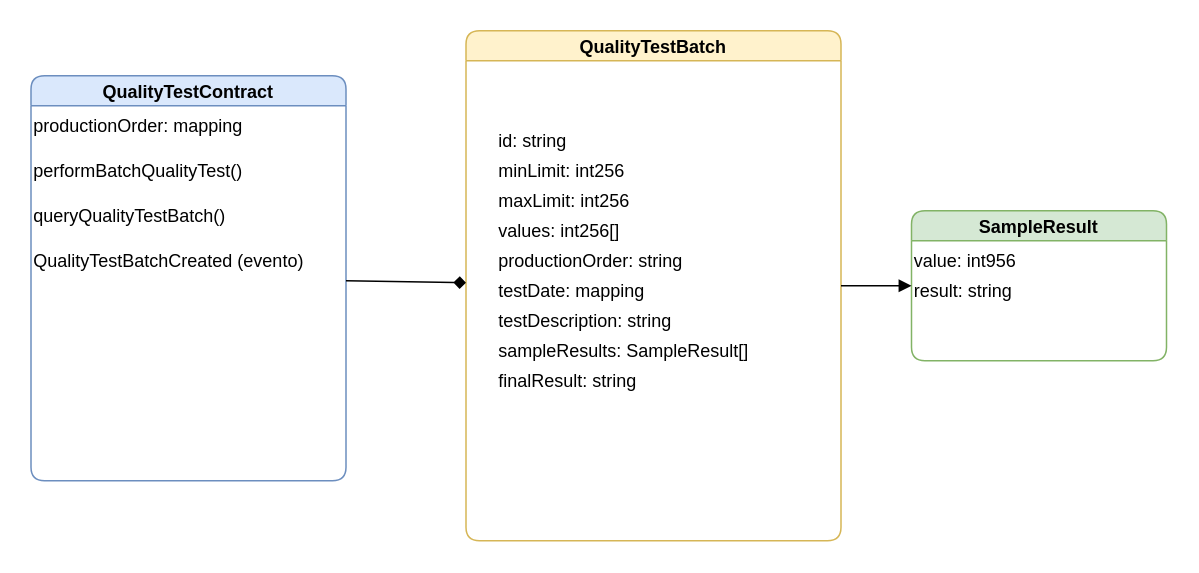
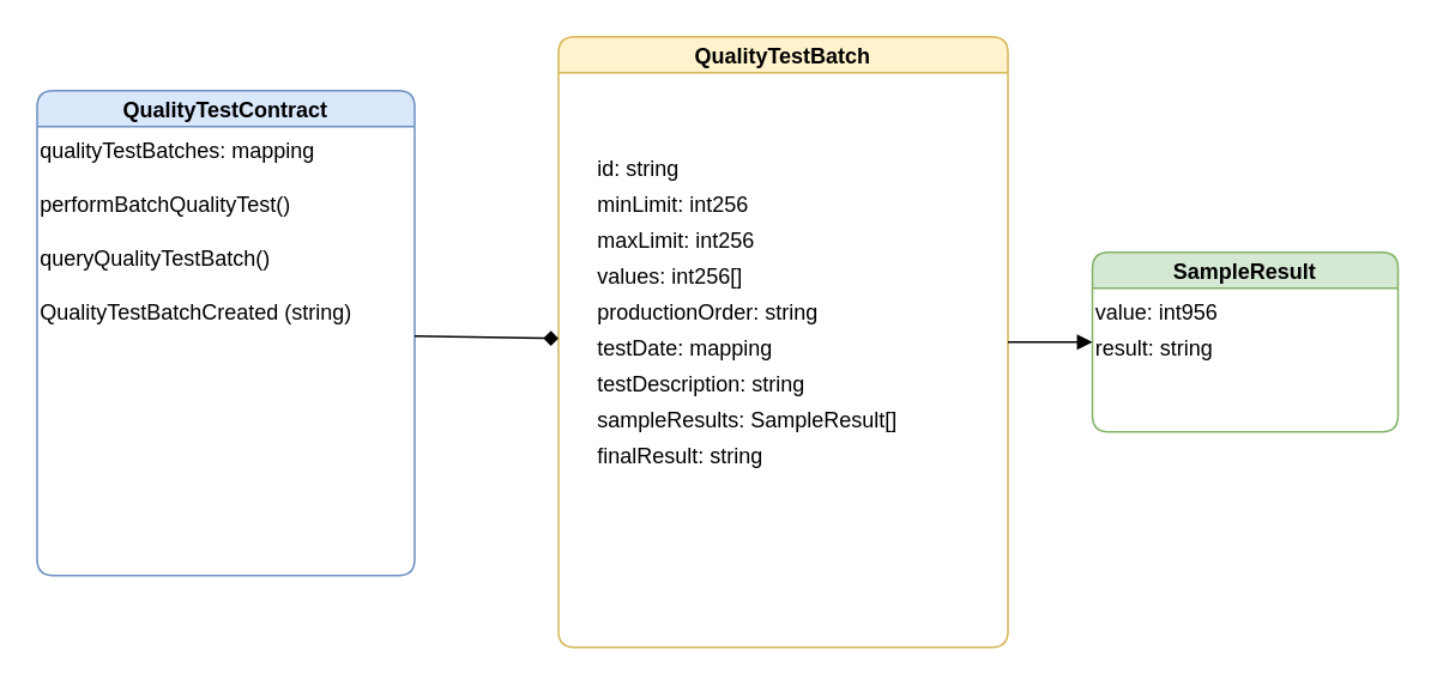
- <mxCell id="3" value="productionOrder: mapping&lt;string, QualityTestBatch&gt;" style="text;html=1;strokeColor=none;align=left;verticalAlign=top;" parent="2" vertex="1"><mxGeometry y="20" width="210" height="30" as="geometry" /></mxCell>
+ <mxCell id="3" value="qualityTestBatches: mapping&lt;string, QualityTestBatch&gt;" style="text;html=1;strokeColor=none;align=left;verticalAlign=top;" parent="2" vertex="1"><mxGeometry y="20" width="210" height="30" as="geometry" /></mxCell>
- <mxCell id="6" value="QualityTestBatchCreated (evento)" style="text;html=1;strokeColor=none;align=left;verticalAlign=top;" parent="2" vertex="1"><mxGeometry y="110" width="210" height="30" as="geometry" /></mxCell>
+ <mxCell id="6" value="QualityTestBatchCreated (string)" style="text;html=1;strokeColor=none;align=left;verticalAlign=top;" parent="2" vertex="1"><mxGeometry y="110" width="210" height="30" as="geometry" /></mxCell>
